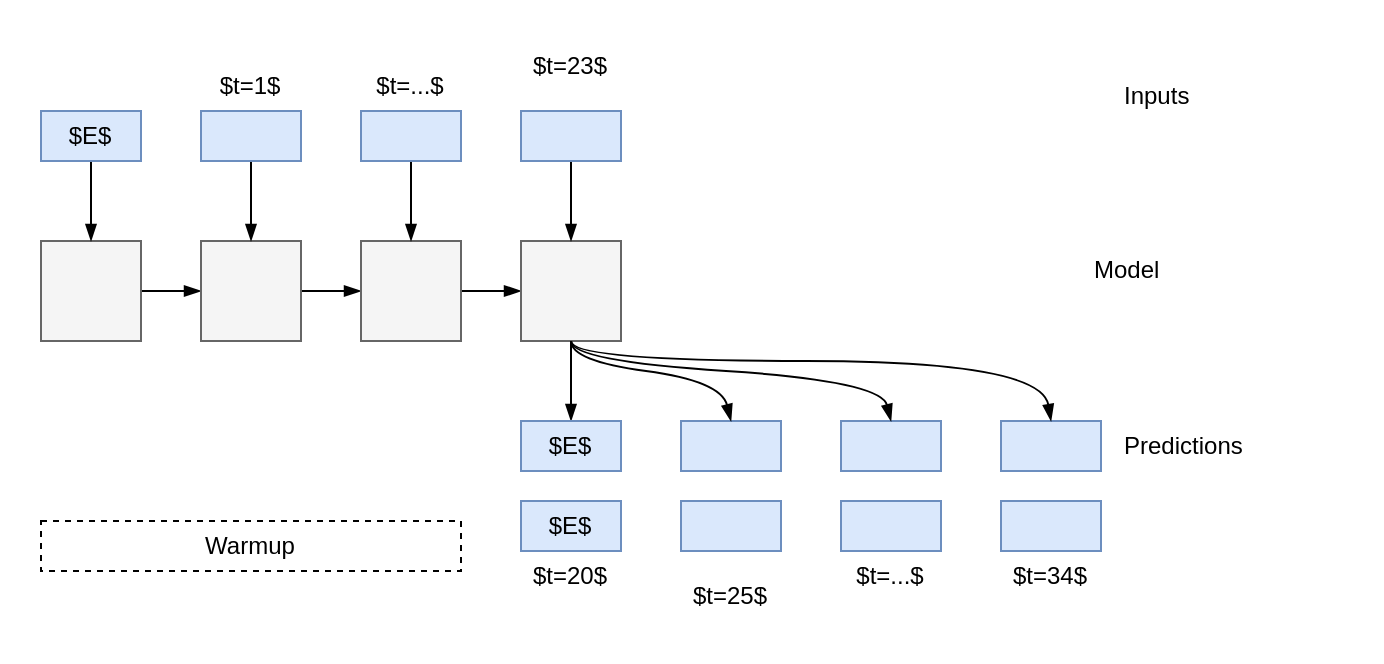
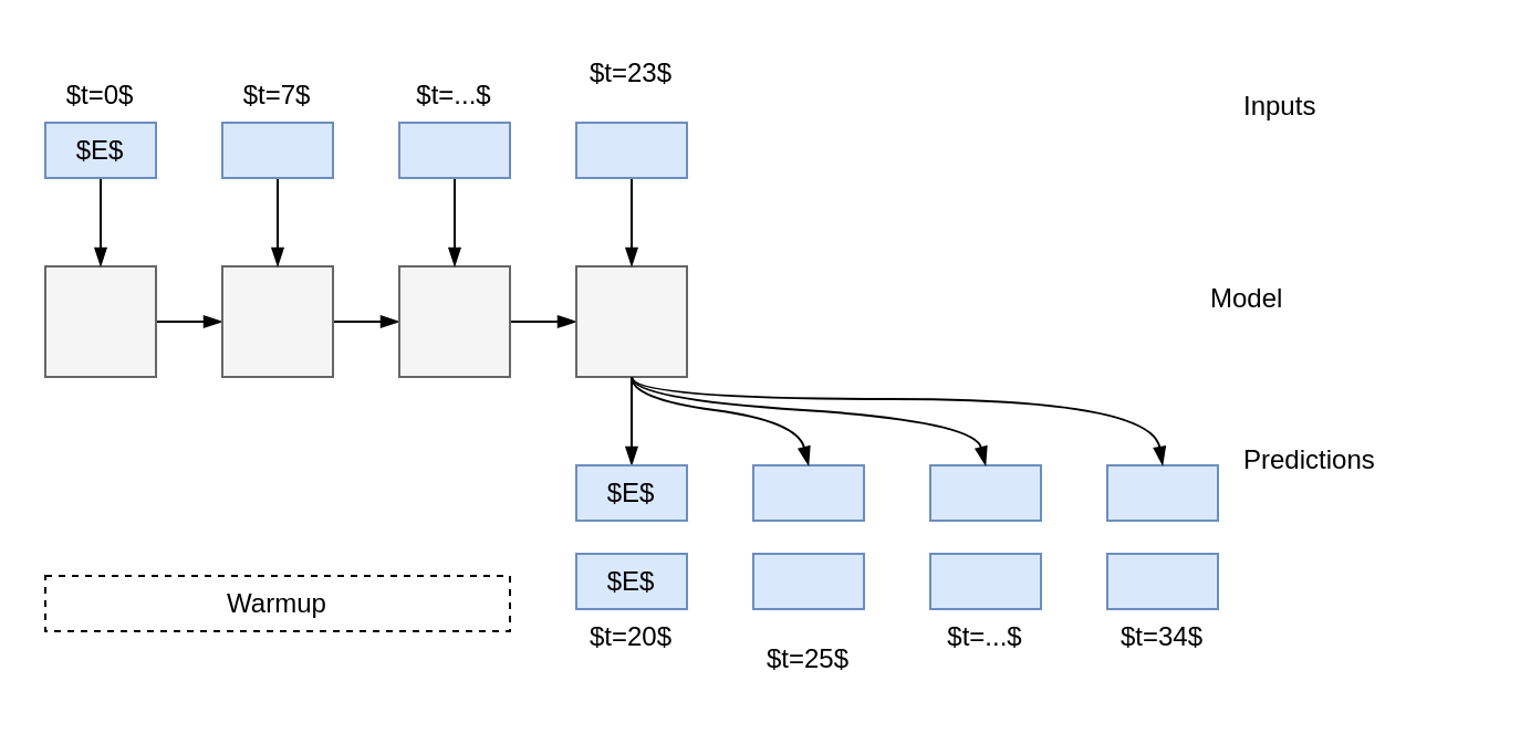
+ <mxCell id="2" value="$t=0$" style="text;html=1;strokeColor=none;fillColor=none;align=center;verticalAlign=middle;whiteSpace=wrap;rounded=0;" vertex="1" parent="1"><mxGeometry width="50" height="25" as="geometry" x="20" y="30" /></mxCell>
- <mxCell id="31" value="$t=1$" style="text;html=1;strokeColor=none;fillColor=none;align=center;verticalAlign=middle;whiteSpace=wrap;rounded=0;" vertex="1" parent="1"><mxGeometry x="100" width="50" height="25" as="geometry" y="30" /></mxCell>
+ <mxCell id="31" value="$t=7$" style="text;html=1;strokeColor=none;fillColor=none;align=center;verticalAlign=middle;whiteSpace=wrap;rounded=0;" vertex="1" parent="1"><mxGeometry x="100" width="50" height="25" as="geometry" y="30" /></mxCell>
- <mxCell id="28" value="Predictions" style="text;html=1;strokeColor=none;fillColor=none;align=left;verticalAlign=middle;whiteSpace=wrap;rounded=0;" vertex="1" parent="1"><mxGeometry x="560" y="207.5" width="110" height="30" as="geometry" /></mxCell>
+ <mxCell id="28" value="Predictions" style="text;html=1;strokeColor=none;fillColor=none;align=left;verticalAlign=middle;whiteSpace=wrap;rounded=0;" vertex="1" parent="1"><mxGeometry x="560" y="192.5" width="110" height="30" as="geometry" /></mxCell>
